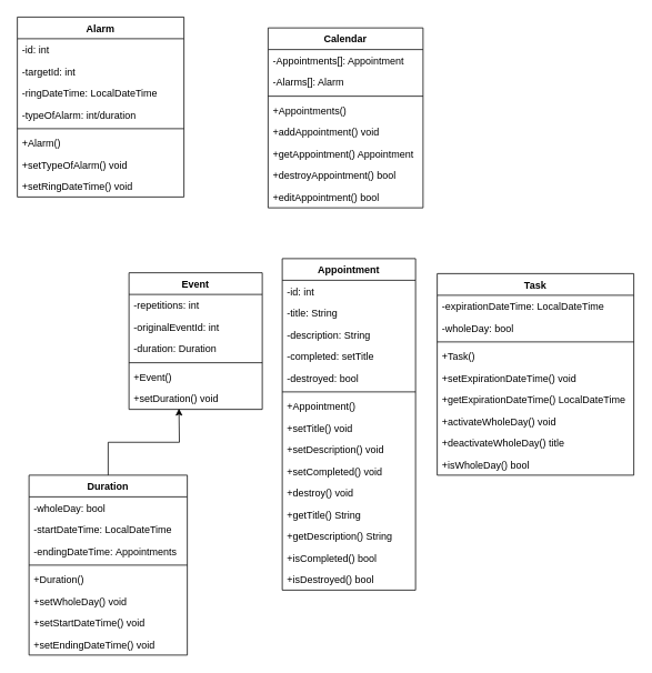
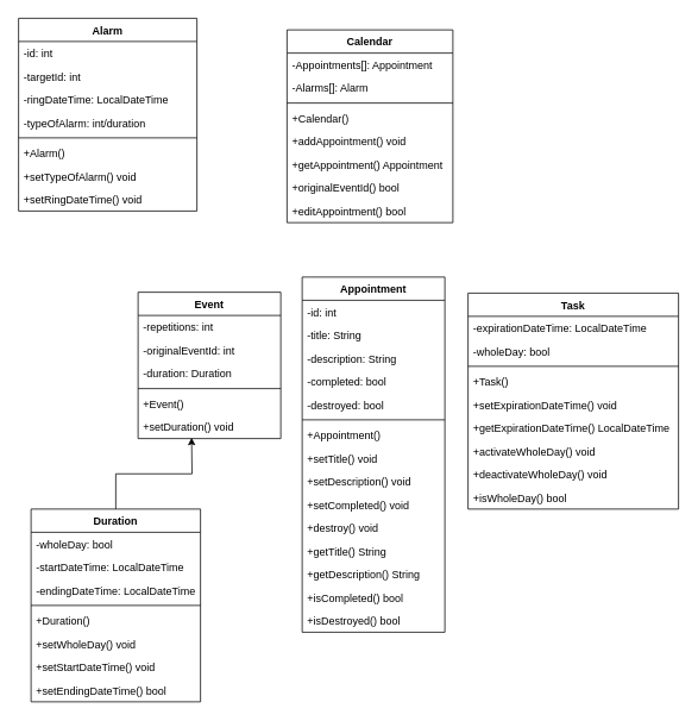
- <mxCell id="6" value="+Appointments()" style="text;strokeColor=none;fillColor=none;align=left;verticalAlign=top;spacingLeft=4;spacingRight=4;overflow=hidden;rotatable=0;points=[[0,0.5],[1,0.5]];portConstraint=eastwest;" parent="2" vertex="1"><mxGeometry y="86" width="186" height="26" as="geometry" /></mxCell>
+ <mxCell id="6" value="+Calendar()" style="text;strokeColor=none;fillColor=none;align=left;verticalAlign=top;spacingLeft=4;spacingRight=4;overflow=hidden;rotatable=0;points=[[0,0.5],[1,0.5]];portConstraint=eastwest;" parent="2" vertex="1"><mxGeometry y="86" width="186" height="26" as="geometry" /></mxCell>
- <mxCell id="9" value="+destroyAppointment() bool" style="text;strokeColor=none;fillColor=none;align=left;verticalAlign=top;spacingLeft=4;spacingRight=4;overflow=hidden;rotatable=0;points=[[0,0.5],[1,0.5]];portConstraint=eastwest;" parent="2" vertex="1"><mxGeometry y="164" width="186" height="26" as="geometry" /></mxCell>
+ <mxCell id="9" value="+originalEventId() bool" style="text;strokeColor=none;fillColor=none;align=left;verticalAlign=top;spacingLeft=4;spacingRight=4;overflow=hidden;rotatable=0;points=[[0,0.5],[1,0.5]];portConstraint=eastwest;" parent="2" vertex="1"><mxGeometry y="164" width="186" height="26" as="geometry" /></mxCell>
- <mxCell id="32" value="-completed: setTitle" style="text;strokeColor=none;fillColor=none;align=left;verticalAlign=top;spacingLeft=4;spacingRight=4;overflow=hidden;rotatable=0;points=[[0,0.5],[1,0.5]];portConstraint=eastwest;" parent="28" vertex="1"><mxGeometry y="104" width="160" height="26" as="geometry" /></mxCell>
+ <mxCell id="32" value="-completed: bool" style="text;strokeColor=none;fillColor=none;align=left;verticalAlign=top;spacingLeft=4;spacingRight=4;overflow=hidden;rotatable=0;points=[[0,0.5],[1,0.5]];portConstraint=eastwest;" parent="28" vertex="1"><mxGeometry y="104" width="160" height="26" as="geometry" /></mxCell>
- <mxCell id="26" value="+deactivateWholeDay() title" style="text;strokeColor=none;fillColor=none;align=left;verticalAlign=top;spacingLeft=4;spacingRight=4;overflow=hidden;rotatable=0;points=[[0,0.5],[1,0.5]];portConstraint=eastwest;" parent="18" vertex="1"><mxGeometry y="190" width="236" height="26" as="geometry" /></mxCell>
+ <mxCell id="26" value="+deactivateWholeDay() void" style="text;strokeColor=none;fillColor=none;align=left;verticalAlign=top;spacingLeft=4;spacingRight=4;overflow=hidden;rotatable=0;points=[[0,0.5],[1,0.5]];portConstraint=eastwest;" parent="18" vertex="1"><mxGeometry y="190" width="236" height="26" as="geometry" /></mxCell>
- <mxCell id="48" value="-endingDateTime: Appointments" style="text;strokeColor=none;fillColor=none;align=left;verticalAlign=top;spacingLeft=4;spacingRight=4;overflow=hidden;rotatable=0;points=[[0,0.5],[1,0.5]];portConstraint=eastwest;" parent="45" vertex="1"><mxGeometry y="78" width="190" height="26" as="geometry" /></mxCell>
+ <mxCell id="48" value="-endingDateTime: LocalDateTime" style="text;strokeColor=none;fillColor=none;align=left;verticalAlign=top;spacingLeft=4;spacingRight=4;overflow=hidden;rotatable=0;points=[[0,0.5],[1,0.5]];portConstraint=eastwest;" parent="45" vertex="1"><mxGeometry y="78" width="190" height="26" as="geometry" /></mxCell>
- <mxCell id="53" value="+setEndingDateTime() void" style="text;strokeColor=none;fillColor=none;align=left;verticalAlign=top;spacingLeft=4;spacingRight=4;overflow=hidden;rotatable=0;points=[[0,0.5],[1,0.5]];portConstraint=eastwest;" parent="45" vertex="1"><mxGeometry y="190" width="190" height="26" as="geometry" /></mxCell>
+ <mxCell id="53" value="+setEndingDateTime() bool" style="text;strokeColor=none;fillColor=none;align=left;verticalAlign=top;spacingLeft=4;spacingRight=4;overflow=hidden;rotatable=0;points=[[0,0.5],[1,0.5]];portConstraint=eastwest;" parent="45" vertex="1"><mxGeometry y="190" width="190" height="26" as="geometry" /></mxCell>
